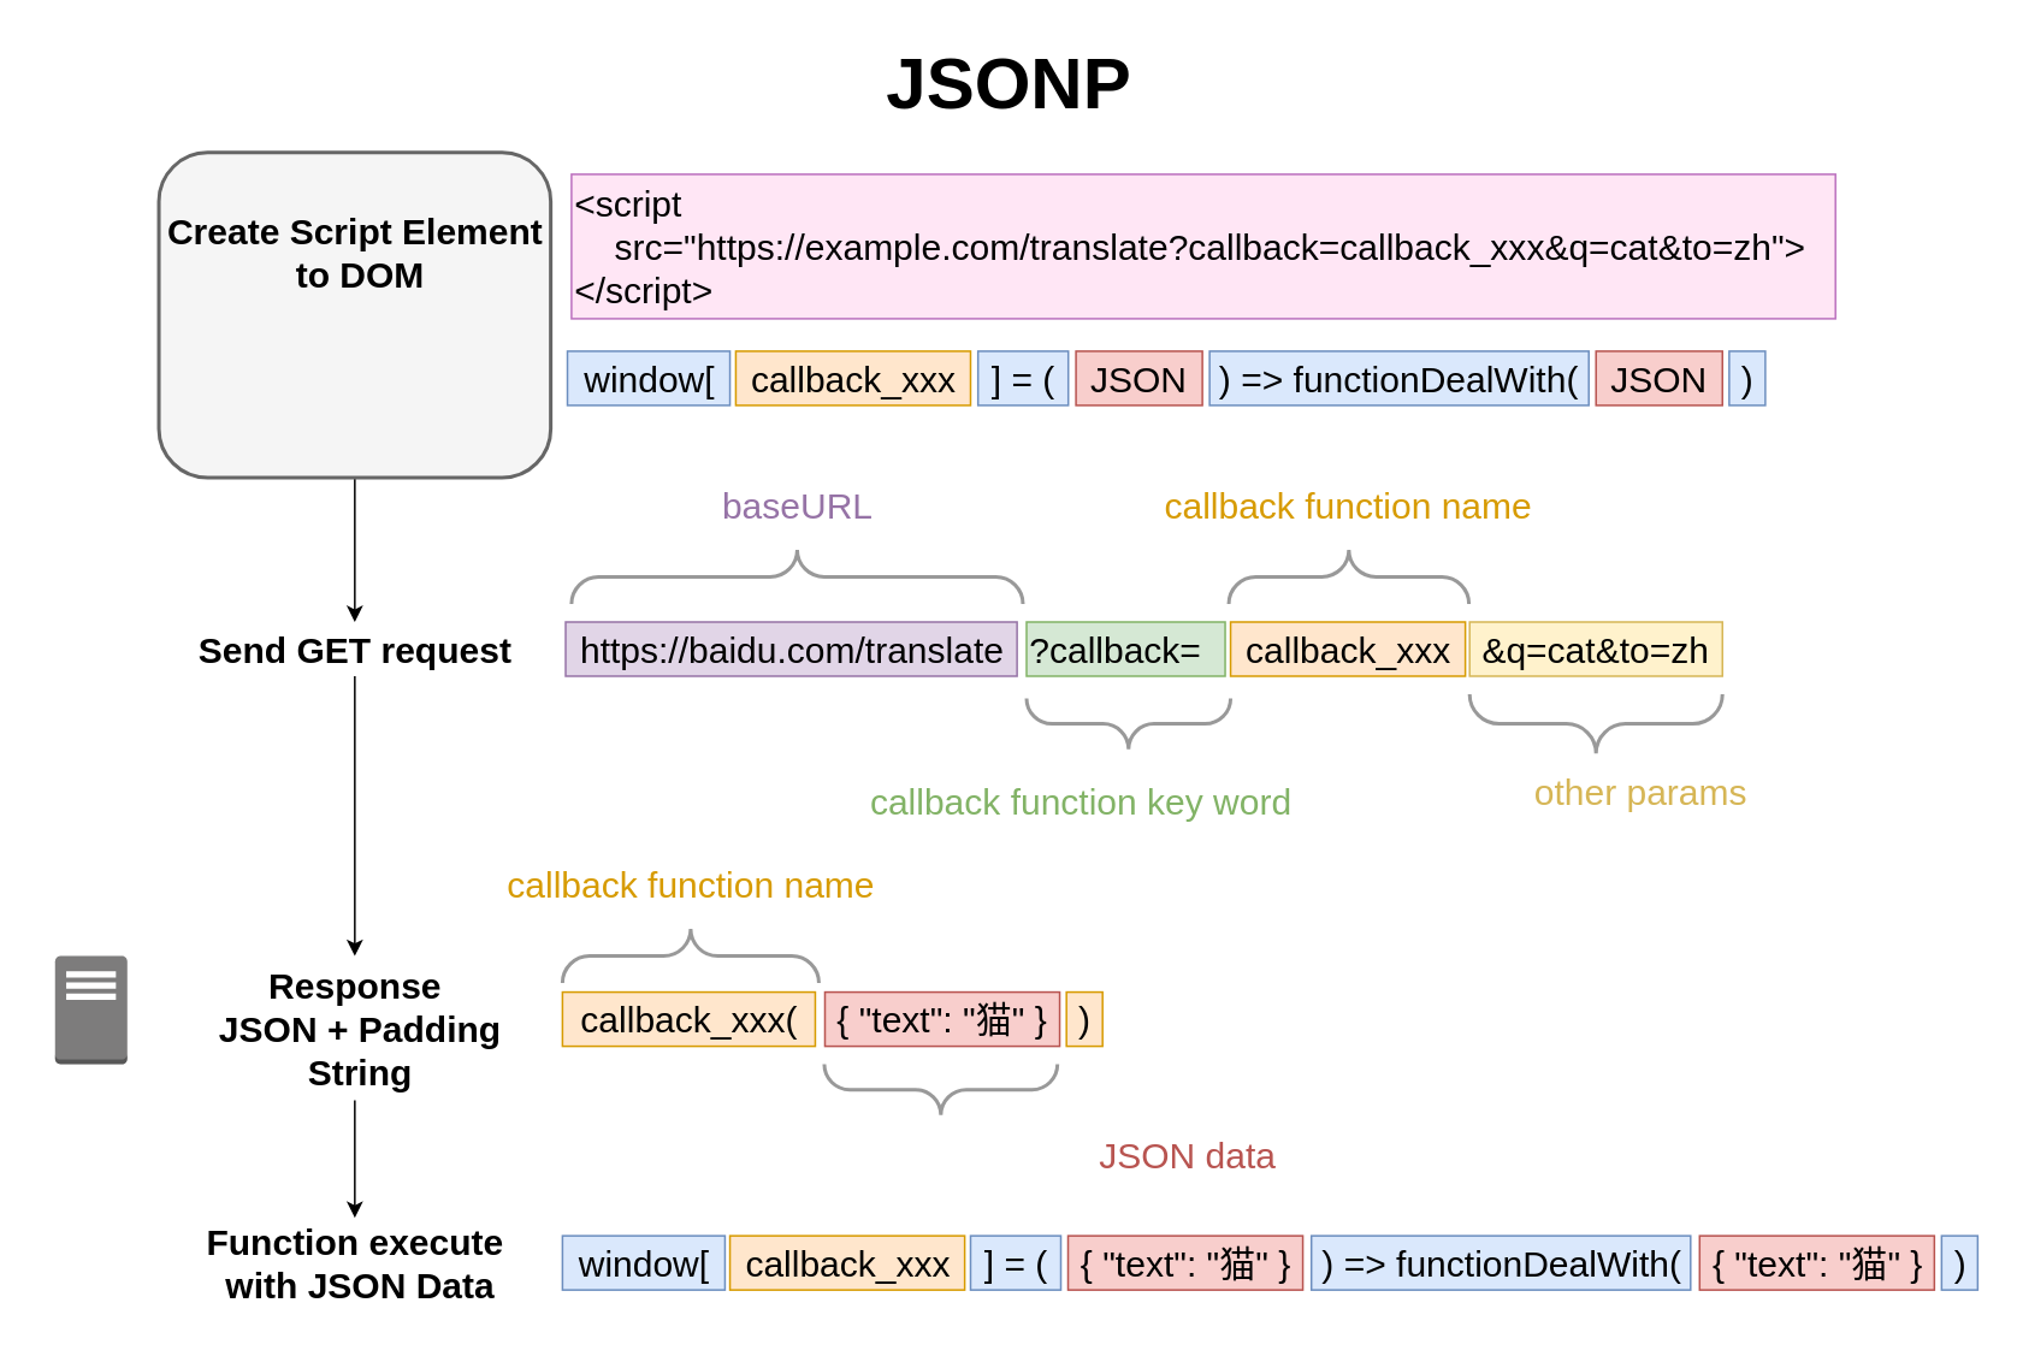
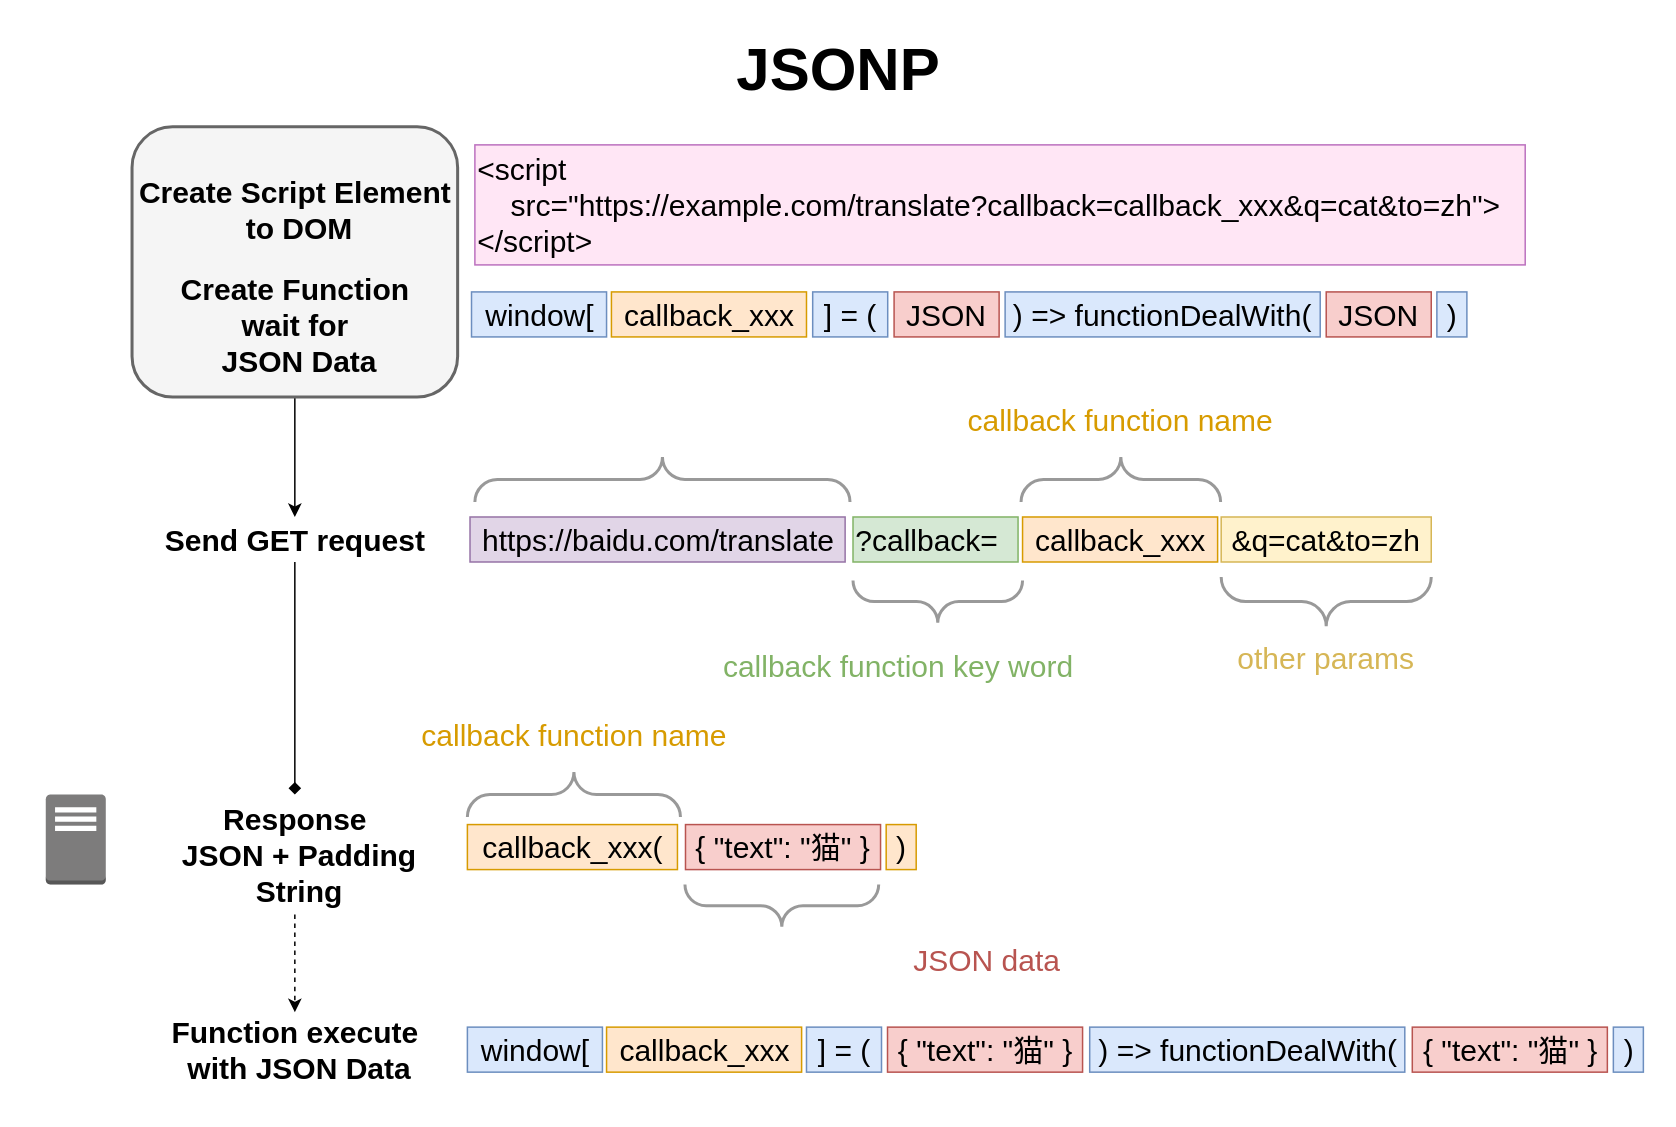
+ <mxCell id="29" value="Create Function &lt;br&gt;wait for&lt;br&gt;&amp;nbsp;JSON Data" style="text;html=1;align=center;verticalAlign=middle;resizable=0;points=[];autosize=1;strokeColor=none;fontSize=20;fontStyle=1;" parent="1" vertex="1"><mxGeometry x="111" y="176" width="170" height="80" as="geometry" /></mxCell>
- <mxCell id="9" value="baseURL" style="text;html=1;align=center;verticalAlign=middle;resizable=0;points=[];autosize=1;strokeColor=none;fontSize=20;fontColor=#9673A6;" parent="1" vertex="1"><mxGeometry x="391" y="264" width="100" height="30" as="geometry" /></mxCell>
- <mxCell id="15" value="other params" style="text;html=1;align=center;verticalAlign=middle;resizable=0;points=[];autosize=1;strokeColor=none;fontSize=20;fontColor=#D6B656;" parent="1" vertex="1"><mxGeometry x="843.38" y="423" width="130" height="30" as="geometry" /></mxCell>
+ <mxCell id="15" value="other params" style="text;html=1;align=center;verticalAlign=middle;resizable=0;points=[];autosize=1;strokeColor=none;fontSize=20;fontColor=#D6B656;" parent="1" vertex="1"><mxGeometry x="818.38" y="423" width="130" height="30" as="geometry" /></mxCell>
- <mxCell id="16" style="edgeStyle=orthogonalEdgeStyle;rounded=0;orthogonalLoop=1;jettySize=auto;html=1;fontSize=20;fontColor=#B85450;" parent="1" source="17" target="19" edge="1"><mxGeometry relative="1" as="geometry" /></mxCell>
+ <mxCell id="16" style="edgeStyle=orthogonalEdgeStyle;rounded=0;orthogonalLoop=1;jettySize=auto;html=1;fontSize=20;fontColor=#B85450;endArrow=diamond;" parent="1" source="17" target="19" edge="1"><mxGeometry relative="1" as="geometry" /></mxCell>
- <mxCell id="18" style="edgeStyle=orthogonalEdgeStyle;rounded=0;orthogonalLoop=1;jettySize=auto;html=1;fontSize=20;fontColor=#B85450;" parent="1" source="19" target="30" edge="1"><mxGeometry relative="1" as="geometry" /></mxCell>
+ <mxCell id="18" style="edgeStyle=orthogonalEdgeStyle;rounded=0;orthogonalLoop=1;jettySize=auto;html=1;fontSize=20;fontColor=#B85450;dashed=1;" parent="1" source="19" target="30" edge="1"><mxGeometry relative="1" as="geometry" /></mxCell>
